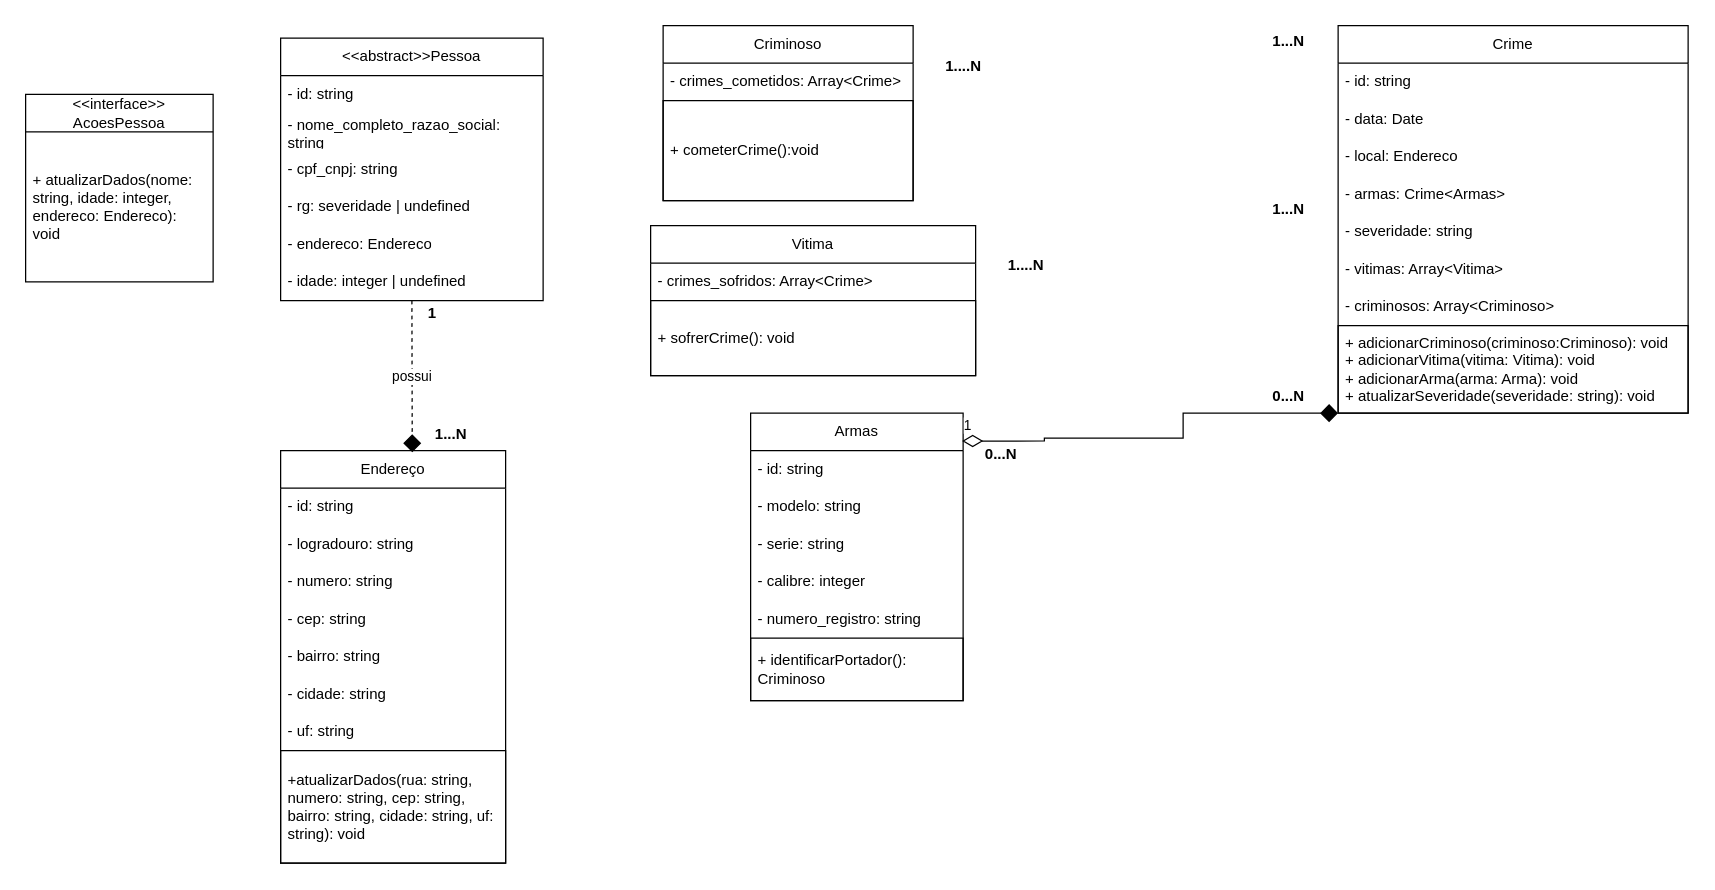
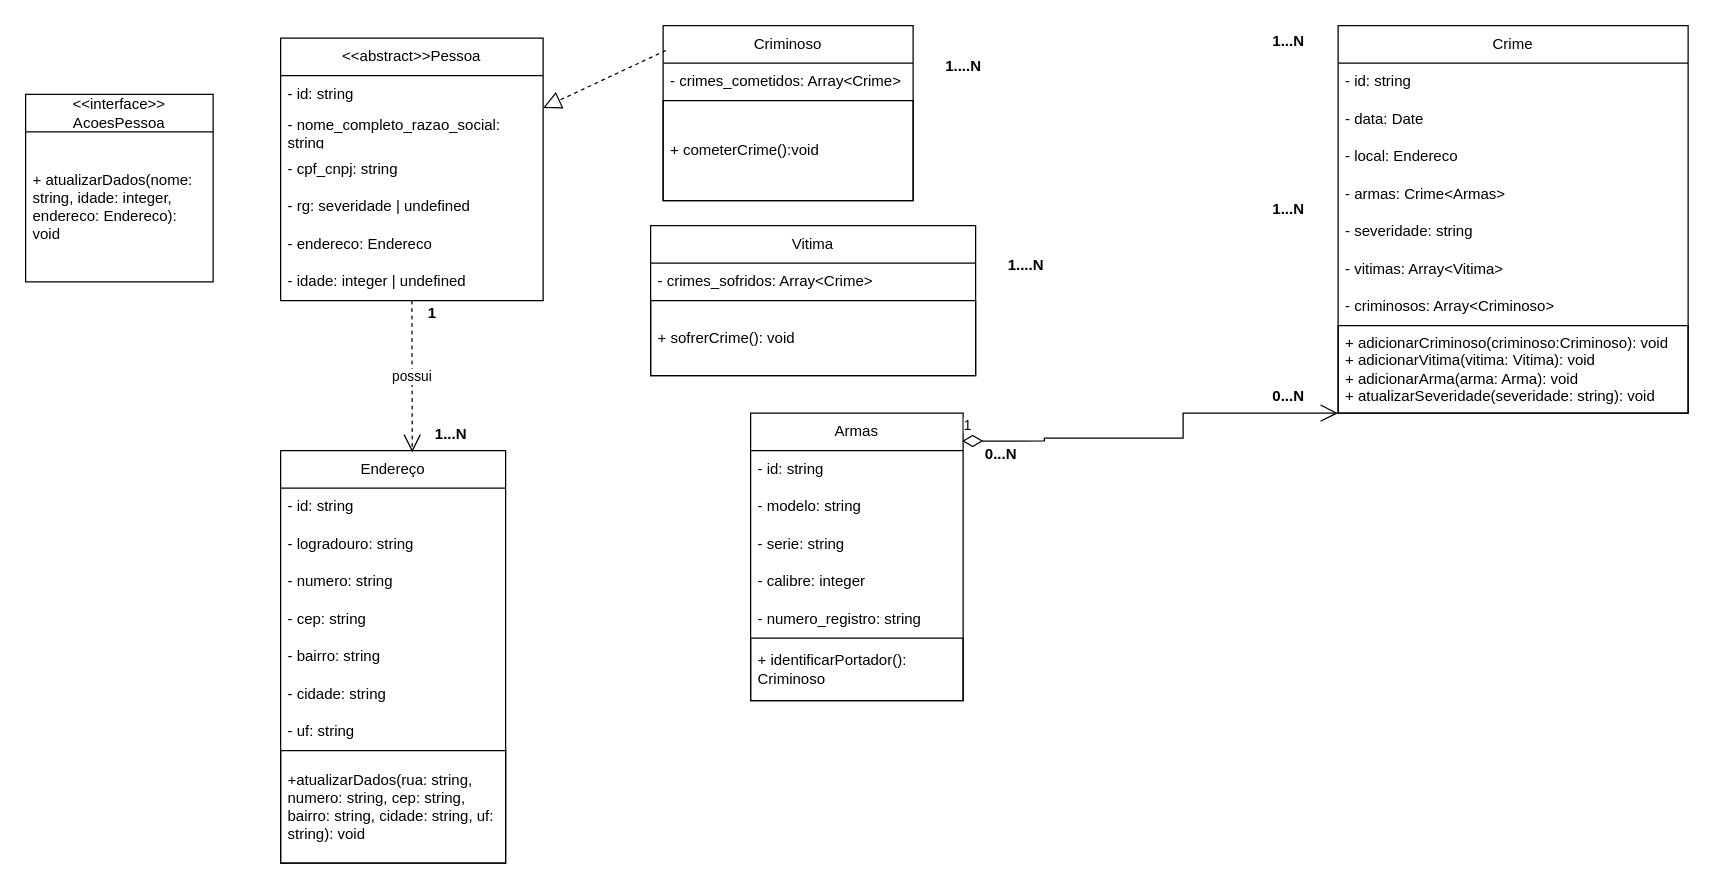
+ <mxCell id="40" value="" style="endArrow=block;dashed=1;endFill=0;endSize=12;html=1;rounded=0;exitX=0.011;exitY=0.142;exitDx=0;exitDy=0;exitPerimeter=0;" edge="1" parent="1" source="2" target="33"><mxGeometry width="160" relative="1" as="geometry"><mxPoint x="270" y="210" as="sourcePoint" /><mxPoint x="430" y="210" as="targetPoint" /></mxGeometry></mxCell>
- <mxCell id="43" value="1" style="endArrow=diamond;html=1;endSize=12;startArrow=diamondThin;startSize=14;startFill=0;edgeStyle=orthogonalEdgeStyle;align=left;verticalAlign=bottom;rounded=0;exitX=0.995;exitY=0.097;exitDx=0;exitDy=0;exitPerimeter=0;" edge="1" parent="1" source="26" target="17"><mxGeometry x="-1" y="3" relative="1" as="geometry"><mxPoint x="680" y="250" as="sourcePoint" /><mxPoint x="840" y="250" as="targetPoint" /><Array as="points"><mxPoint x="835" y="352" /><mxPoint x="835" y="350" /><mxPoint x="946" y="350" /><mxPoint x="946" y="330" /></Array></mxGeometry></mxCell>
+ <mxCell id="43" value="1" style="endArrow=open;html=1;endSize=12;startArrow=diamondThin;startSize=14;startFill=0;edgeStyle=orthogonalEdgeStyle;align=left;verticalAlign=bottom;rounded=0;exitX=0.995;exitY=0.097;exitDx=0;exitDy=0;exitPerimeter=0;" edge="1" parent="1" source="26" target="17"><mxGeometry x="-1" y="3" relative="1" as="geometry"><mxPoint x="680" y="250" as="sourcePoint" /><mxPoint x="840" y="250" as="targetPoint" /><Array as="points"><mxPoint x="835" y="352" /><mxPoint x="835" y="350" /><mxPoint x="946" y="350" /><mxPoint x="946" y="330" /></Array></mxGeometry></mxCell>
- <mxCell id="44" value="possui" style="endArrow=diamond;endSize=12;dashed=1;html=1;rounded=0;entryX=0.585;entryY=0.004;entryDx=0;entryDy=0;entryPerimeter=0;" edge="1" parent="1" source="39" target="8"><mxGeometry width="160" relative="1" as="geometry"><mxPoint x="354" y="310" as="sourcePoint" /><mxPoint x="514" y="310" as="targetPoint" /><Array as="points" /></mxGeometry></mxCell>
+ <mxCell id="44" value="possui" style="endArrow=open;endSize=12;dashed=1;html=1;rounded=0;entryX=0.585;entryY=0.004;entryDx=0;entryDy=0;entryPerimeter=0;" edge="1" parent="1" source="39" target="8"><mxGeometry width="160" relative="1" as="geometry"><mxPoint x="354" y="310" as="sourcePoint" /><mxPoint x="514" y="310" as="targetPoint" /><Array as="points" /></mxGeometry></mxCell>
